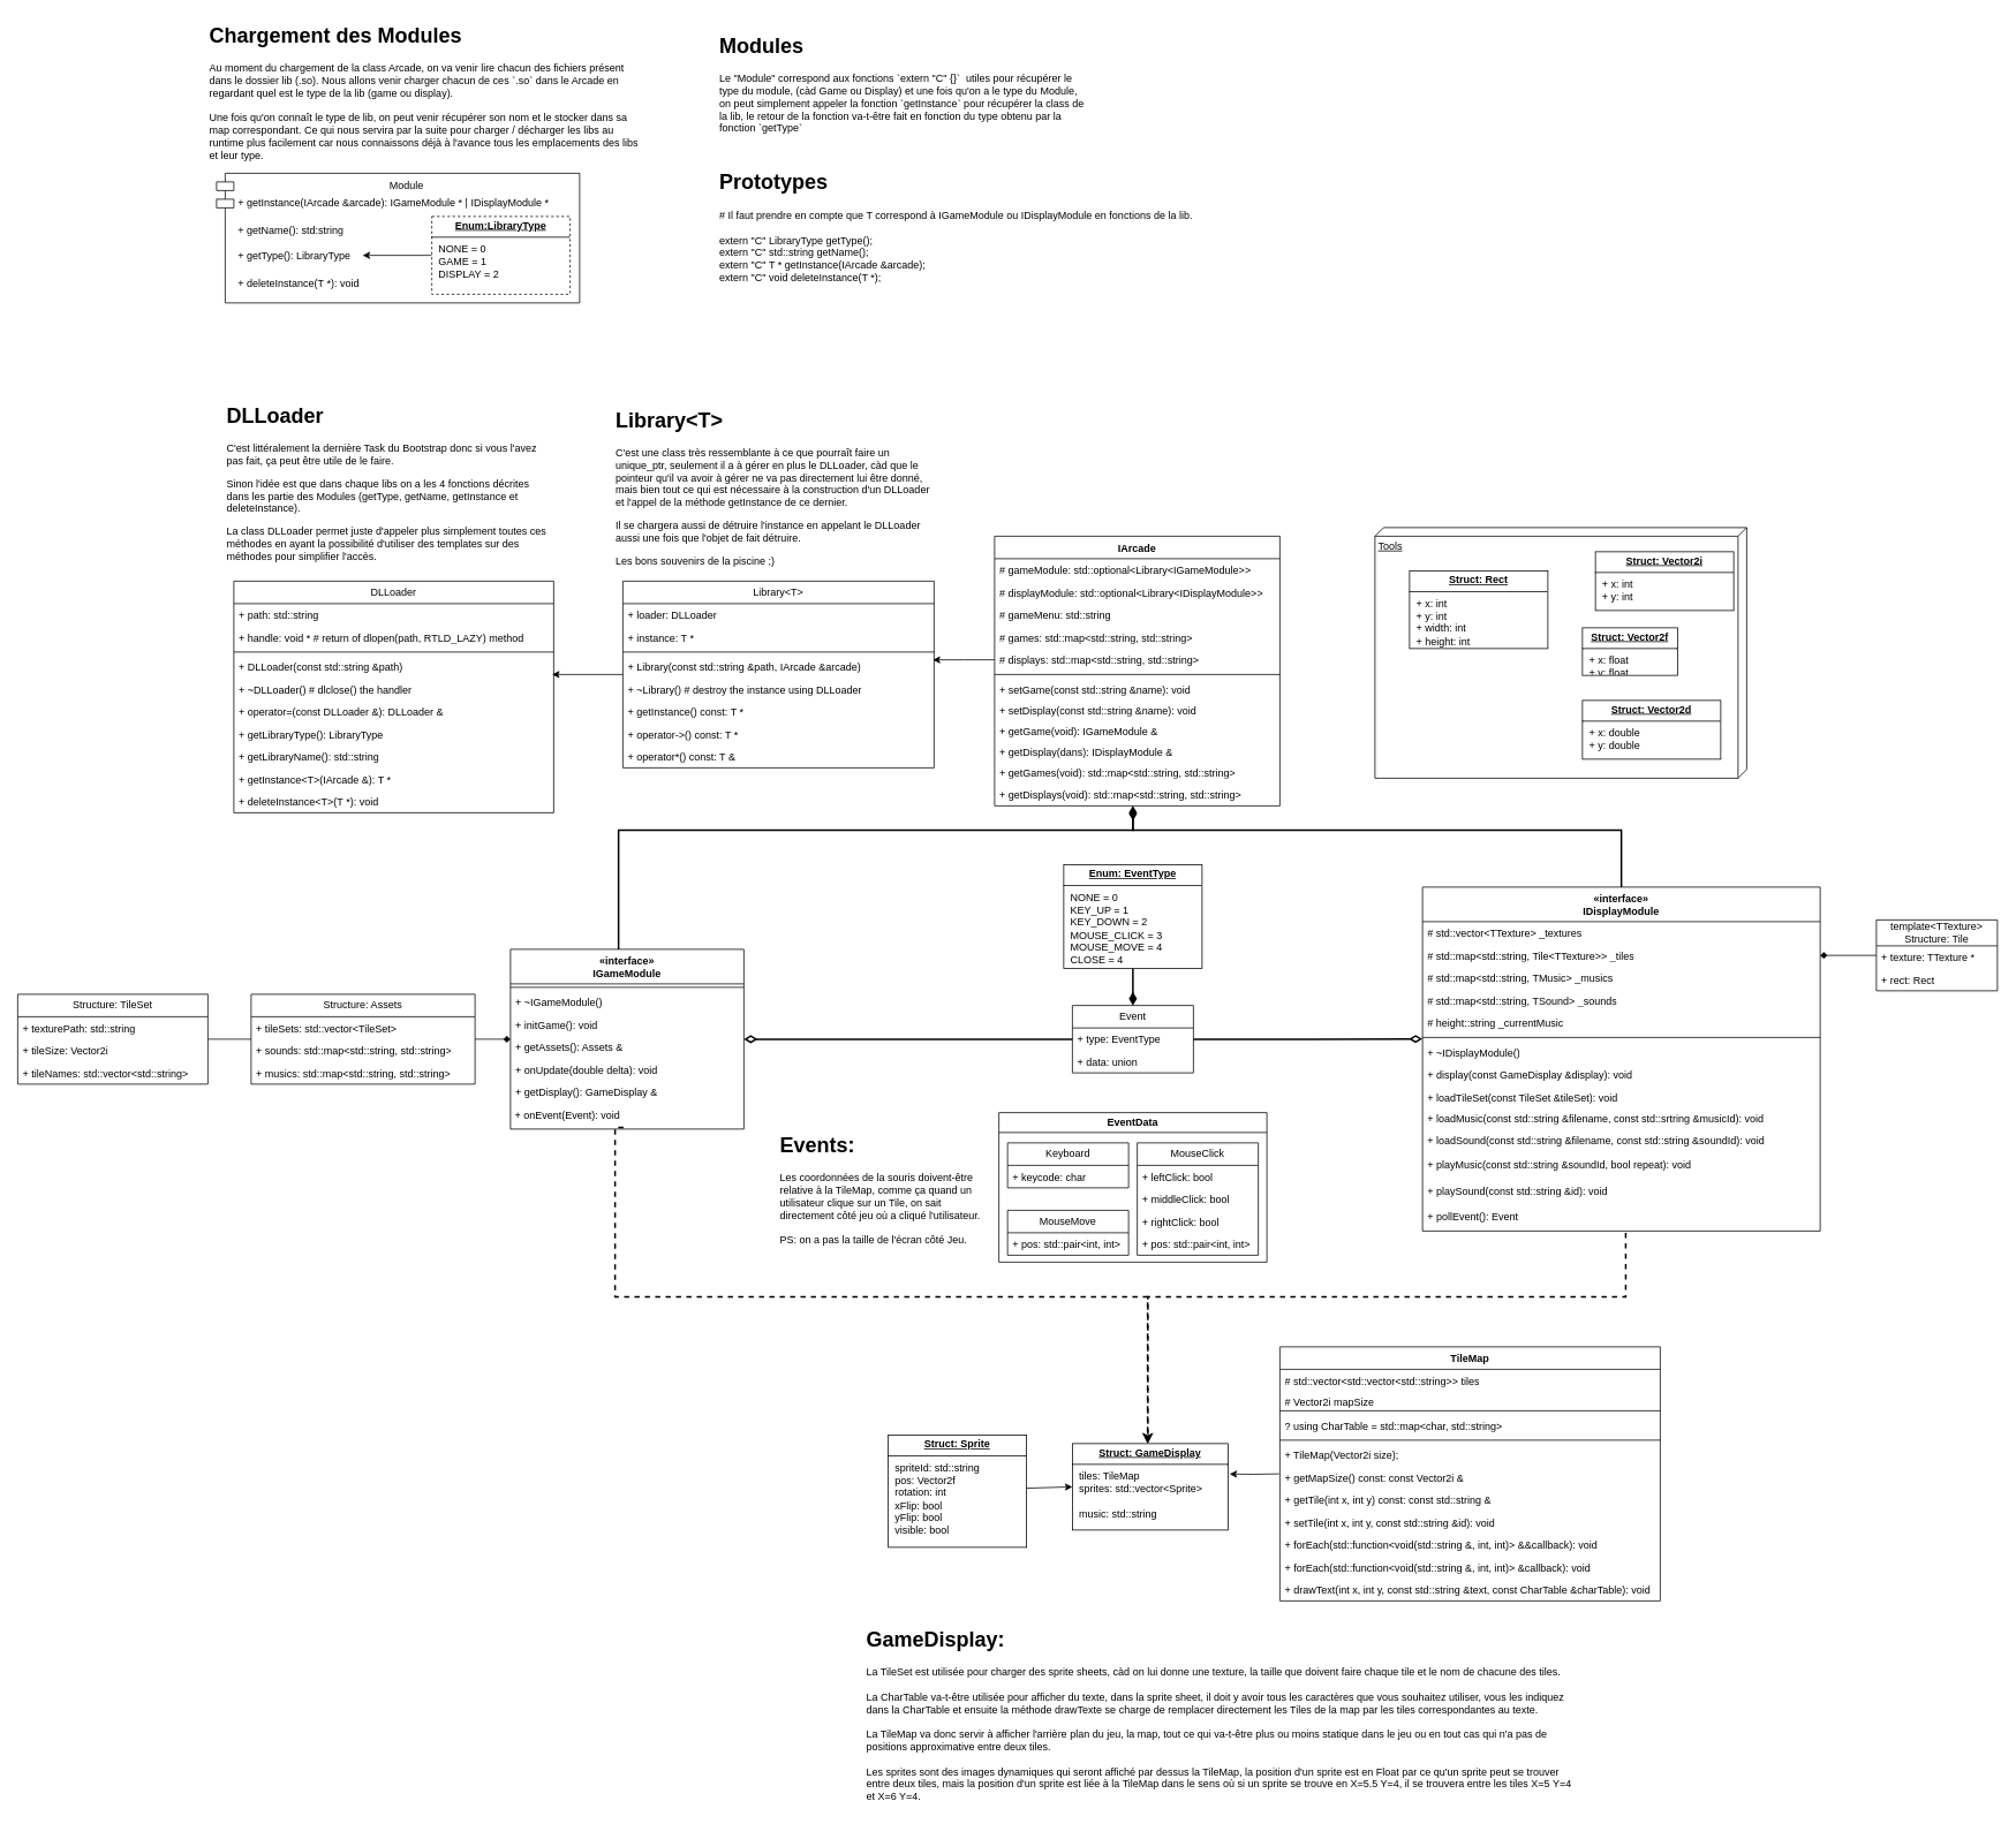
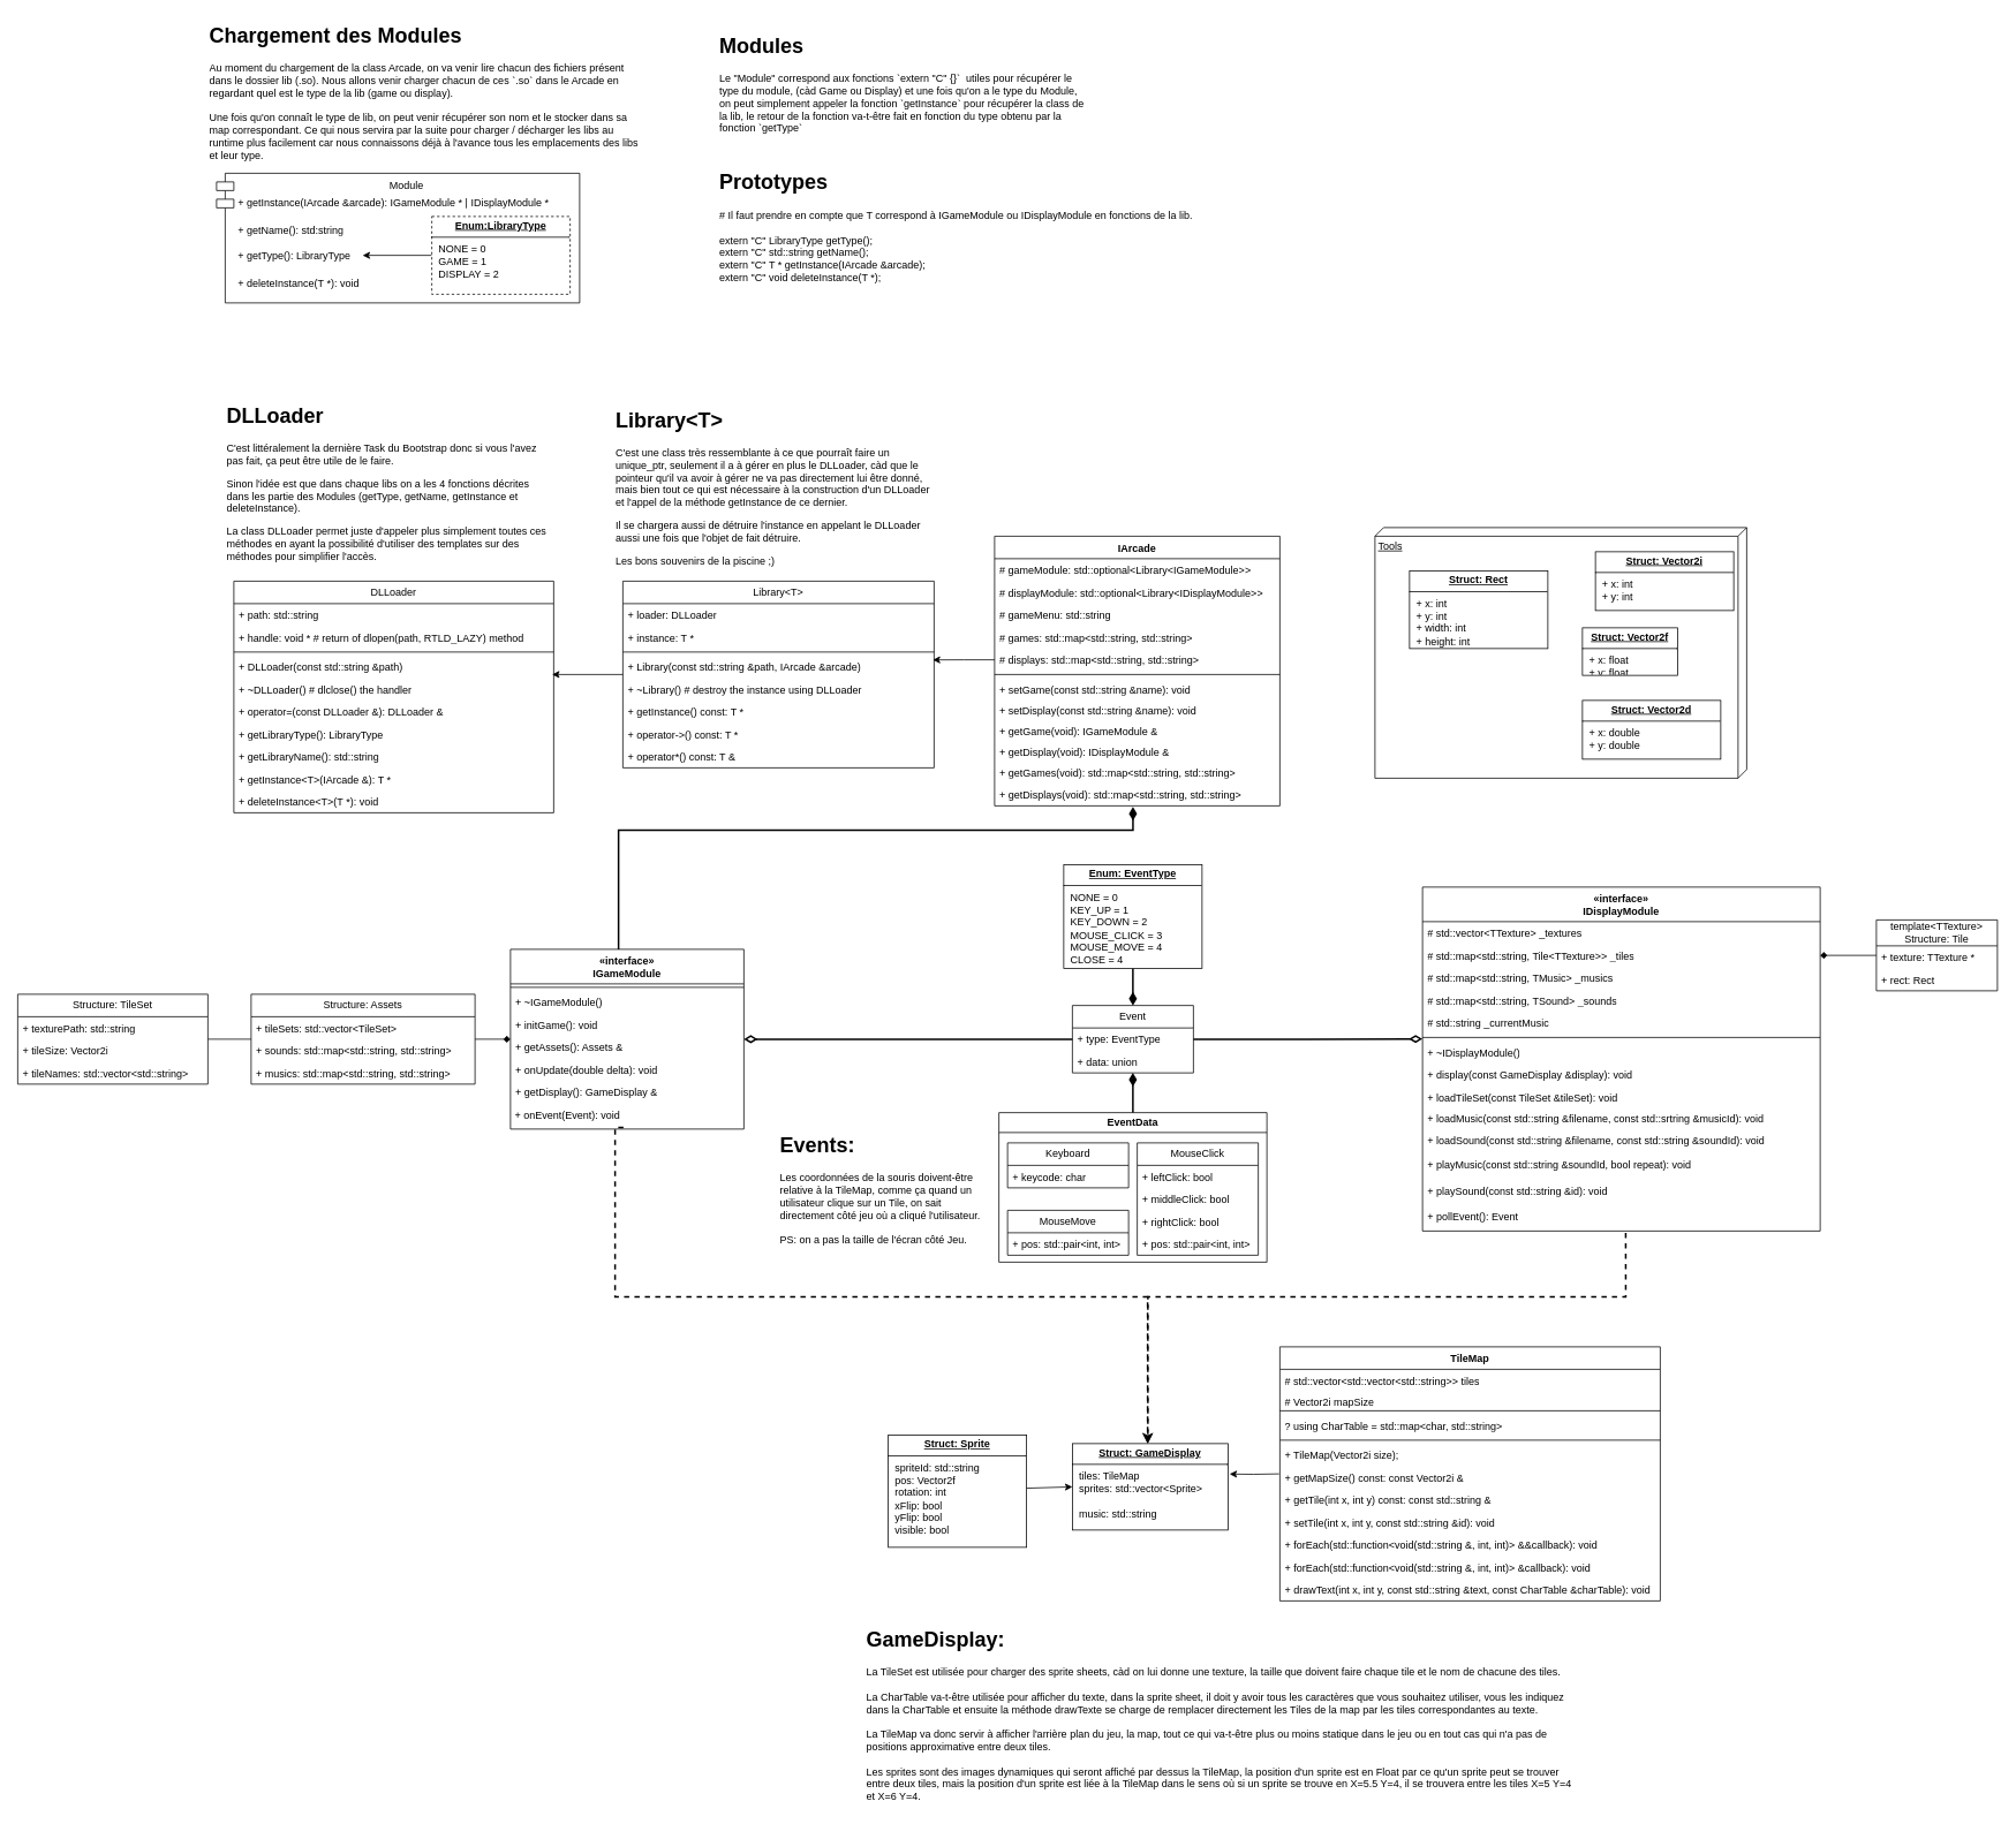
- <mxCell id="39" value="+ getDisplay(dans): IDisplayModule &amp;amp;" style="text;strokeColor=none;fillColor=none;align=left;verticalAlign=top;spacingLeft=4;spacingRight=4;overflow=hidden;rotatable=0;points=[[0,0.5],[1,0.5]];portConstraint=eastwest;whiteSpace=wrap;html=1;" parent="29" vertex="1"><mxGeometry y="236" width="330" height="24" as="geometry" /></mxCell>
+ <mxCell id="39" value="+ getDisplay(void): IDisplayModule &amp;amp;" style="text;strokeColor=none;fillColor=none;align=left;verticalAlign=top;spacingLeft=4;spacingRight=4;overflow=hidden;rotatable=0;points=[[0,0.5],[1,0.5]];portConstraint=eastwest;whiteSpace=wrap;html=1;" parent="29" vertex="1"><mxGeometry y="236" width="330" height="24" as="geometry" /></mxCell>
- <mxCell id="12" style="edgeStyle=orthogonalEdgeStyle;rounded=0;orthogonalLoop=1;jettySize=auto;html=1;endArrow=diamondThin;endFill=1;endSize=10;strokeWidth=2;" parent="1" source="13" target="29" edge="1"><mxGeometry relative="1" as="geometry"><Array as="points"><mxPoint x="1875" y="960" /><mxPoint x="1310" y="960" /></Array></mxGeometry></mxCell>
- <mxCell id="18" value="# height::string _currentMusic" style="text;strokeColor=none;fillColor=none;align=left;verticalAlign=top;spacingLeft=4;spacingRight=4;overflow=hidden;rotatable=0;points=[[0,0.5],[1,0.5]];portConstraint=eastwest;whiteSpace=wrap;html=1;" vertex="1" parent="13"><mxGeometry y="144" width="460" height="26" as="geometry" /></mxCell>
+ <mxCell id="18" value="# std::string _currentMusic" style="text;strokeColor=none;fillColor=none;align=left;verticalAlign=top;spacingLeft=4;spacingRight=4;overflow=hidden;rotatable=0;points=[[0,0.5],[1,0.5]];portConstraint=eastwest;whiteSpace=wrap;html=1;" vertex="1" parent="13"><mxGeometry y="144" width="460" height="26" as="geometry" /></mxCell>
+ <mxCell id="46" style="edgeStyle=orthogonalEdgeStyle;rounded=0;orthogonalLoop=1;jettySize=auto;html=1;strokeWidth=2;endArrow=diamondThin;endFill=1;endSize=10;" parent="1" source="47" target="43" edge="1"><mxGeometry relative="1" as="geometry" /></mxCell>
